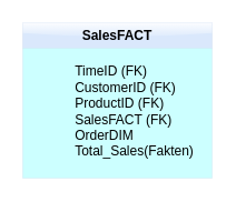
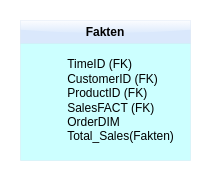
- <mxCell id="2" value="SalesFACT" style="swimlane;whiteSpace=wrap;html=1;glass=1;strokeColor=#6c8ebf;strokeWidth=0;fillColor=#dae8fc;gradientColor=none;sketch=0;shadow=0;rounded=0;backgroundOutline=0;fillStyle=auto;swimlaneFillColor=#CCFFFF;" vertex="1" parent="1"><mxGeometry x="20" y="20" width="170" height="140" as="geometry" /></mxCell>
+ <mxCell id="2" value="Fakten" style="swimlane;whiteSpace=wrap;html=1;glass=1;strokeColor=#6c8ebf;strokeWidth=0;fillColor=#dae8fc;gradientColor=none;sketch=0;shadow=0;rounded=0;backgroundOutline=0;fillStyle=auto;swimlaneFillColor=#CCFFFF;" vertex="1" parent="1"><mxGeometry x="20" y="20" width="170" height="140" as="geometry" /></mxCell>
